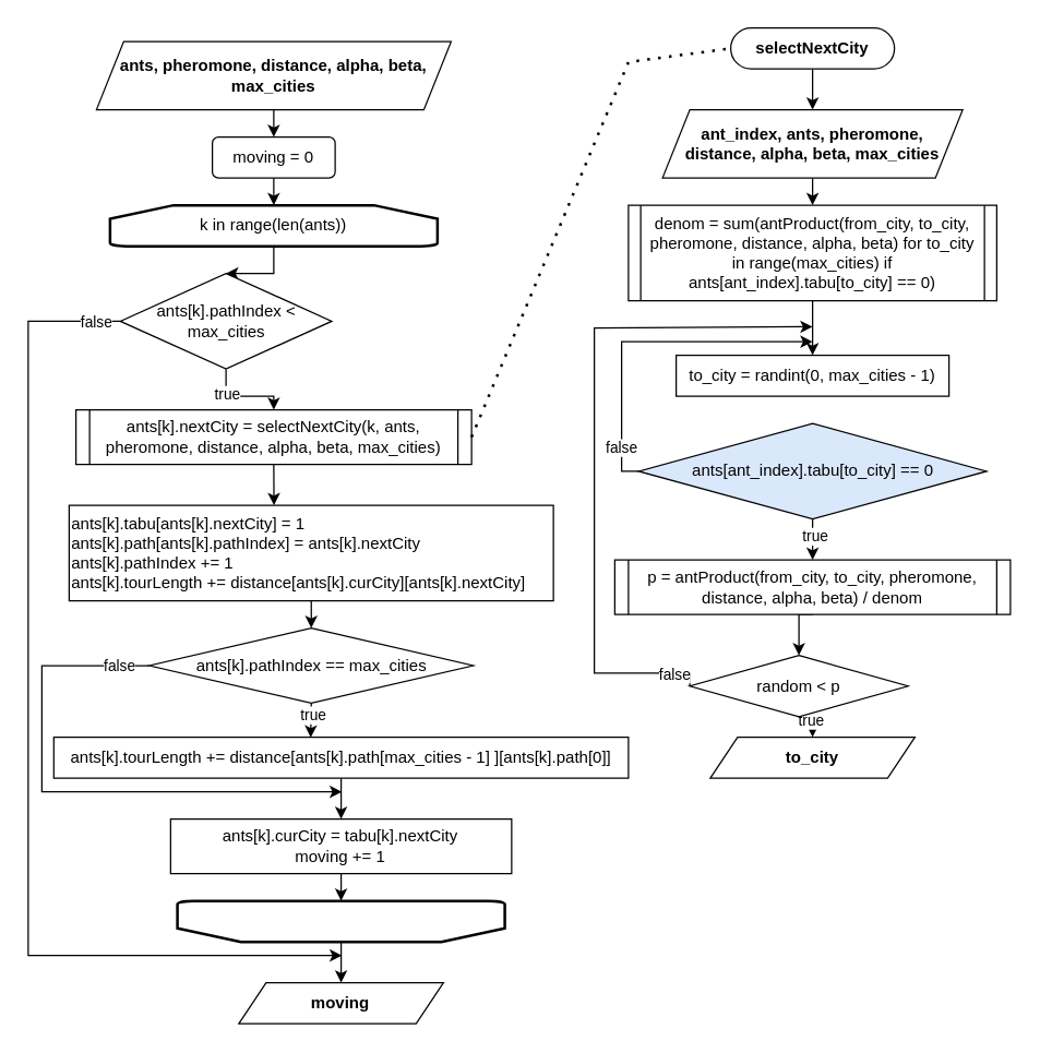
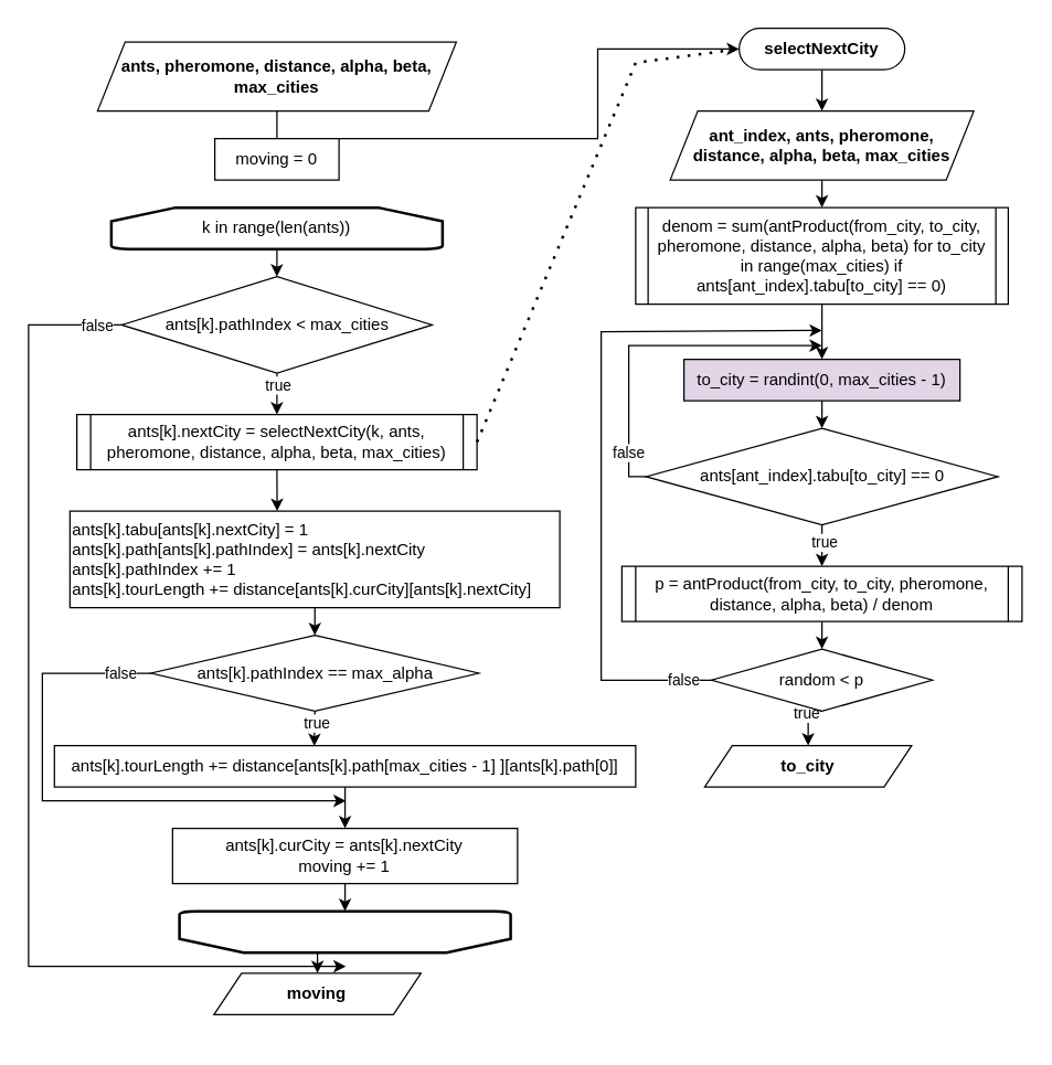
- <mxCell id="2" style="edgeStyle=orthogonalEdgeStyle;rounded=0;orthogonalLoop=1;jettySize=auto;html=1;exitX=0.5;exitY=1;exitDx=0;exitDy=0;entryX=0.5;entryY=0;entryDx=0;entryDy=0;" edge="1" parent="1" source="3" target="5"><mxGeometry relative="1" as="geometry" /></mxCell>
+ <mxCell id="2" style="edgeStyle=orthogonalEdgeStyle;rounded=0;orthogonalLoop=1;jettySize=auto;html=1;exitX=0.5;exitY=1;exitDx=0;exitDy=0;" edge="1" parent="1" source="3" target="20"><mxGeometry relative="1" as="geometry" /></mxCell>
- <mxCell id="5" value="moving = 0" style="whiteSpace=wrap;html=1;rounded=1;" vertex="1" parent="1"><mxGeometry x="155" y="100" width="90" height="30" as="geometry" /></mxCell>
+ <mxCell id="5" value="moving = 0" style="rounded=0;whiteSpace=wrap;html=1;" vertex="1" parent="1"><mxGeometry x="155" y="100" width="90" height="30" as="geometry" /></mxCell>
- <mxCell id="4" style="edgeStyle=orthogonalEdgeStyle;rounded=0;orthogonalLoop=1;jettySize=auto;html=1;exitX=0.5;exitY=1;exitDx=0;exitDy=0;entryX=0.5;entryY=0;entryDx=0;entryDy=0;entryPerimeter=0;" edge="1" parent="1" source="5" target="7"><mxGeometry relative="1" as="geometry" /></mxCell>
- <mxCell id="14" value="ants[k].pathIndex &amp;lt; max_cities" style="rhombus;whiteSpace=wrap;html=1;" vertex="1" parent="1"><mxGeometry x="87.5" y="200" width="155" height="70" as="geometry" /></mxCell>
+ <mxCell id="14" value="ants[k].pathIndex &amp;lt; max_cities" style="rhombus;whiteSpace=wrap;html=1;" vertex="1" parent="1"><mxGeometry x="87.5" y="200" width="225" height="70" as="geometry" /></mxCell>
- <mxCell id="16" value="to_city = randint(0, max_cities - 1)" style="rounded=0;whiteSpace=wrap;html=1;" vertex="1" parent="1"><mxGeometry x="495" y="260" width="200" height="30" as="geometry" /></mxCell>
+ <mxCell id="16" value="to_city = randint(0, max_cities - 1)" style="rounded=0;whiteSpace=wrap;html=1;fillColor=#e1d5e7;" vertex="1" parent="1"><mxGeometry x="495" y="260" width="200" height="30" as="geometry" /></mxCell>
+ <mxCell id="15" style="edgeStyle=orthogonalEdgeStyle;rounded=0;orthogonalLoop=1;jettySize=auto;html=1;exitX=0.5;exitY=1;exitDx=0;exitDy=0;entryX=0.5;entryY=0;entryDx=0;entryDy=0;" edge="1" parent="1" source="16" target="28"><mxGeometry relative="1" as="geometry" /></mxCell>
- <mxCell id="28" value="ants[ant_index].tabu[to_city] == 0" style="rhombus;whiteSpace=wrap;html=1;fillColor=#dae8fc;" vertex="1" parent="1"><mxGeometry x="467.5" y="310" width="255" height="70" as="geometry" /></mxCell>
+ <mxCell id="28" value="ants[ant_index].tabu[to_city] == 0" style="rhombus;whiteSpace=wrap;html=1;" vertex="1" parent="1"><mxGeometry x="467.5" y="310" width="255" height="70" as="geometry" /></mxCell>
- <mxCell id="45" value="ants[k].pathIndex == max_cities" style="rhombus;whiteSpace=wrap;html=1;" vertex="1" parent="1"><mxGeometry x="108.75" y="460" width="237.5" height="55" as="geometry" /></mxCell>
+ <mxCell id="45" value="ants[k].pathIndex == max_alpha" style="rhombus;whiteSpace=wrap;html=1;" vertex="1" parent="1"><mxGeometry x="108.75" y="460" width="237.5" height="55" as="geometry" /></mxCell>
- <mxCell id="37" value="random &amp;lt; p" style="rhombus;whiteSpace=wrap;html=1;" vertex="1" parent="1"><mxGeometry x="505" y="480" width="160" height="45" as="geometry" /></mxCell>
+ <mxCell id="37" value="random &amp;lt; p" style="rhombus;whiteSpace=wrap;html=1;" vertex="1" parent="1"><mxGeometry x="515" y="470" width="160" height="45" as="geometry" /></mxCell>
- <mxCell id="38" value="to_city" style="shape=parallelogram;perimeter=parallelogramPerimeter;whiteSpace=wrap;html=1;fixedSize=1;fontStyle=1" vertex="1" parent="1"><mxGeometry x="520" y="540" width="150" height="30" as="geometry" /></mxCell>
+ <mxCell id="38" value="to_city" style="shape=parallelogram;perimeter=parallelogramPerimeter;whiteSpace=wrap;html=1;fixedSize=1;fontStyle=1" vertex="1" parent="1"><mxGeometry x="510" y="540" width="150" height="30" as="geometry" /></mxCell>
- <mxCell id="50" value="ants[k].curCity = tabu[k].nextCity&lt;br style=&quot;border-color: var(--border-color);&quot;&gt;moving += 1" style="rounded=0;whiteSpace=wrap;html=1;" vertex="1" parent="1"><mxGeometry x="124.38" y="600" width="250" height="40" as="geometry" /></mxCell>
+ <mxCell id="50" value="ants[k].curCity = ants[k].nextCity&lt;br style=&quot;border-color: var(--border-color);&quot;&gt;moving += 1" style="rounded=0;whiteSpace=wrap;html=1;" vertex="1" parent="1"><mxGeometry x="124.38" y="600" width="250" height="40" as="geometry" /></mxCell>
- <mxCell id="48" value="moving" style="shape=parallelogram;perimeter=parallelogramPerimeter;whiteSpace=wrap;html=1;fixedSize=1;fontStyle=1" vertex="1" parent="1"><mxGeometry x="174.38" y="720" width="150" height="30" as="geometry" /></mxCell>
+ <mxCell id="48" value="moving" style="shape=parallelogram;perimeter=parallelogramPerimeter;whiteSpace=wrap;html=1;fixedSize=1;fontStyle=1" vertex="1" parent="1"><mxGeometry x="154.38" y="705" width="150" height="30" as="geometry" /></mxCell>
